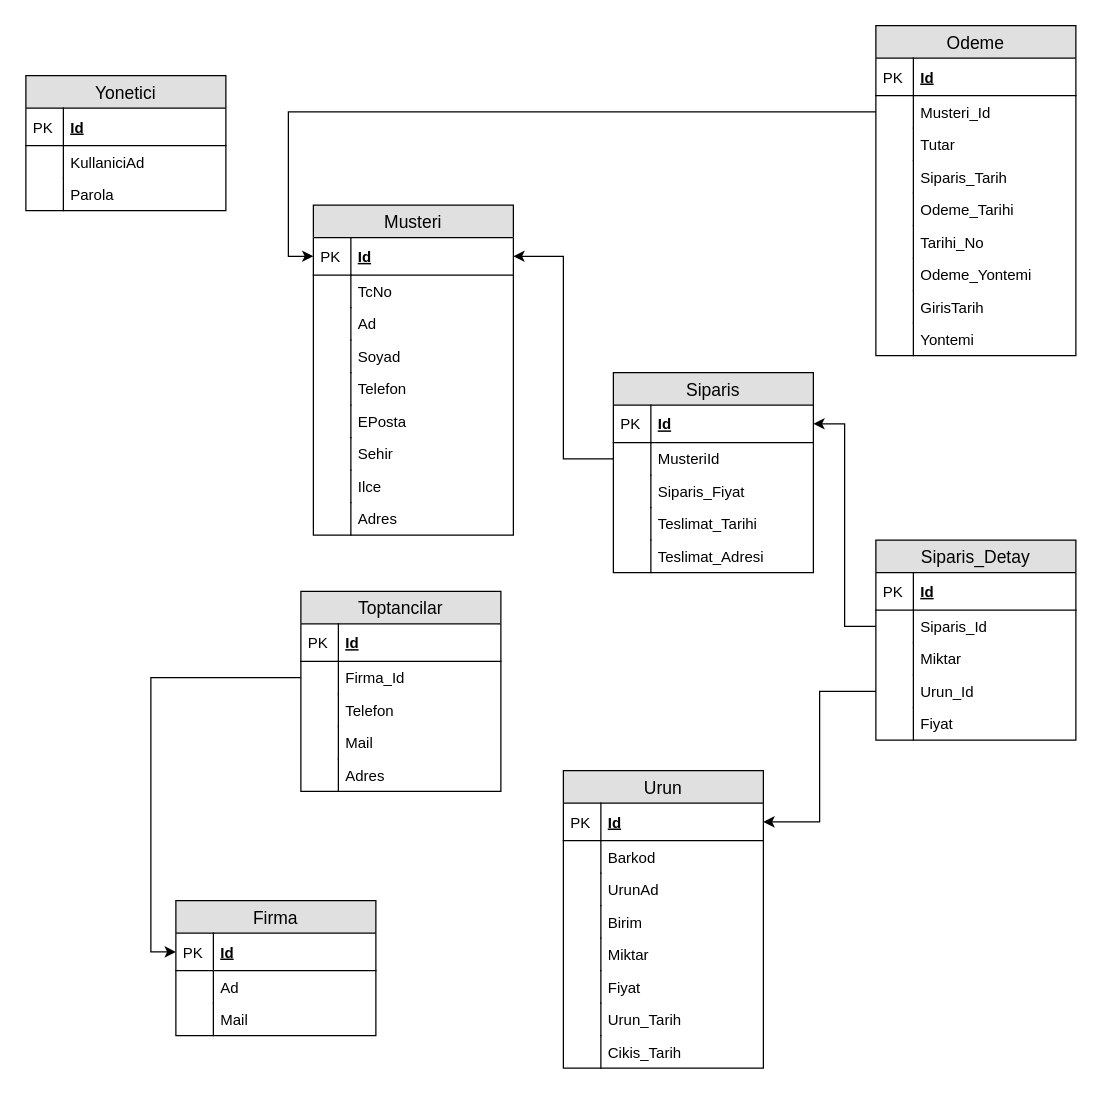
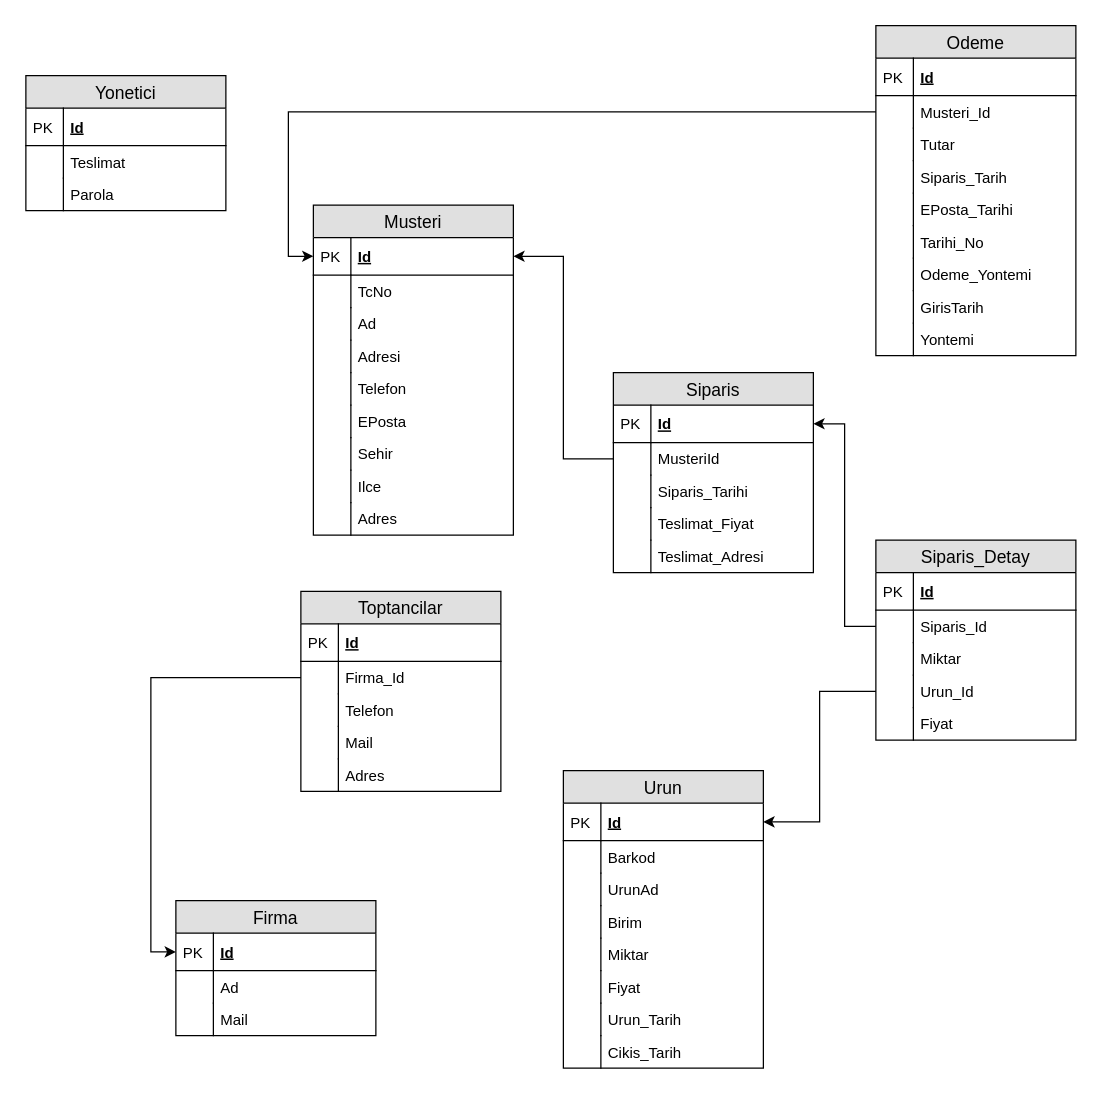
- <mxCell id="105" value="KullaniciAd" style="shape=partialRectangle;top=0;left=0;right=0;bottom=0;align=left;verticalAlign=top;fillColor=none;spacingLeft=34;spacingRight=4;overflow=hidden;rotatable=0;points=[[0,0.5],[1,0.5]];portConstraint=eastwest;dropTarget=0;fontSize=12;" vertex="1" parent="102"><mxGeometry y="56" width="160" height="26" as="geometry" /></mxCell>
+ <mxCell id="105" value="Teslimat" style="shape=partialRectangle;top=0;left=0;right=0;bottom=0;align=left;verticalAlign=top;fillColor=none;spacingLeft=34;spacingRight=4;overflow=hidden;rotatable=0;points=[[0,0.5],[1,0.5]];portConstraint=eastwest;dropTarget=0;fontSize=12;" vertex="1" parent="102"><mxGeometry y="56" width="160" height="26" as="geometry" /></mxCell>
- <mxCell id="47" value="Odeme_Tarihi" style="shape=partialRectangle;top=0;left=0;right=0;bottom=0;align=left;verticalAlign=top;fillColor=none;spacingLeft=34;spacingRight=4;overflow=hidden;rotatable=0;points=[[0,0.5],[1,0.5]];portConstraint=eastwest;dropTarget=0;fontSize=12;" parent="38" vertex="1"><mxGeometry y="134" width="160" height="26" as="geometry" /></mxCell>
+ <mxCell id="47" value="EPosta_Tarihi" style="shape=partialRectangle;top=0;left=0;right=0;bottom=0;align=left;verticalAlign=top;fillColor=none;spacingLeft=34;spacingRight=4;overflow=hidden;rotatable=0;points=[[0,0.5],[1,0.5]];portConstraint=eastwest;dropTarget=0;fontSize=12;" parent="38" vertex="1"><mxGeometry y="134" width="160" height="26" as="geometry" /></mxCell>
- <mxCell id="9" value="Soyad" style="shape=partialRectangle;top=0;left=0;right=0;bottom=0;align=left;verticalAlign=top;fillColor=none;spacingLeft=34;spacingRight=4;overflow=hidden;rotatable=0;points=[[0,0.5],[1,0.5]];portConstraint=eastwest;dropTarget=0;fontSize=12;" parent="2" vertex="1"><mxGeometry y="108" width="160" height="26" as="geometry" /></mxCell>
+ <mxCell id="9" value="Adresi" style="shape=partialRectangle;top=0;left=0;right=0;bottom=0;align=left;verticalAlign=top;fillColor=none;spacingLeft=34;spacingRight=4;overflow=hidden;rotatable=0;points=[[0,0.5],[1,0.5]];portConstraint=eastwest;dropTarget=0;fontSize=12;" parent="2" vertex="1"><mxGeometry y="108" width="160" height="26" as="geometry" /></mxCell>
- <mxCell id="62" value="Siparis_Fiyat" style="shape=partialRectangle;top=0;left=0;right=0;bottom=0;align=left;verticalAlign=top;fillColor=none;spacingLeft=34;spacingRight=4;overflow=hidden;rotatable=0;points=[[0,0.5],[1,0.5]];portConstraint=eastwest;dropTarget=0;fontSize=12;" parent="57" vertex="1"><mxGeometry y="82" width="160" height="26" as="geometry" /></mxCell>
+ <mxCell id="62" value="Siparis_Tarihi" style="shape=partialRectangle;top=0;left=0;right=0;bottom=0;align=left;verticalAlign=top;fillColor=none;spacingLeft=34;spacingRight=4;overflow=hidden;rotatable=0;points=[[0,0.5],[1,0.5]];portConstraint=eastwest;dropTarget=0;fontSize=12;" parent="57" vertex="1"><mxGeometry y="82" width="160" height="26" as="geometry" /></mxCell>
- <mxCell id="64" value="Teslimat_Tarihi" style="shape=partialRectangle;top=0;left=0;right=0;bottom=0;align=left;verticalAlign=top;fillColor=none;spacingLeft=34;spacingRight=4;overflow=hidden;rotatable=0;points=[[0,0.5],[1,0.5]];portConstraint=eastwest;dropTarget=0;fontSize=12;" parent="57" vertex="1"><mxGeometry y="108" width="160" height="26" as="geometry" /></mxCell>
+ <mxCell id="64" value="Teslimat_Fiyat" style="shape=partialRectangle;top=0;left=0;right=0;bottom=0;align=left;verticalAlign=top;fillColor=none;spacingLeft=34;spacingRight=4;overflow=hidden;rotatable=0;points=[[0,0.5],[1,0.5]];portConstraint=eastwest;dropTarget=0;fontSize=12;" parent="57" vertex="1"><mxGeometry y="108" width="160" height="26" as="geometry" /></mxCell>
